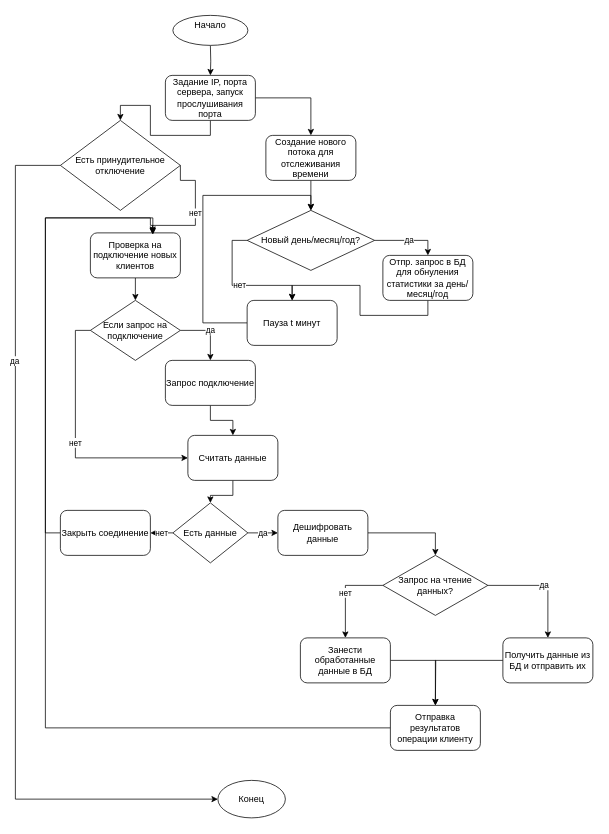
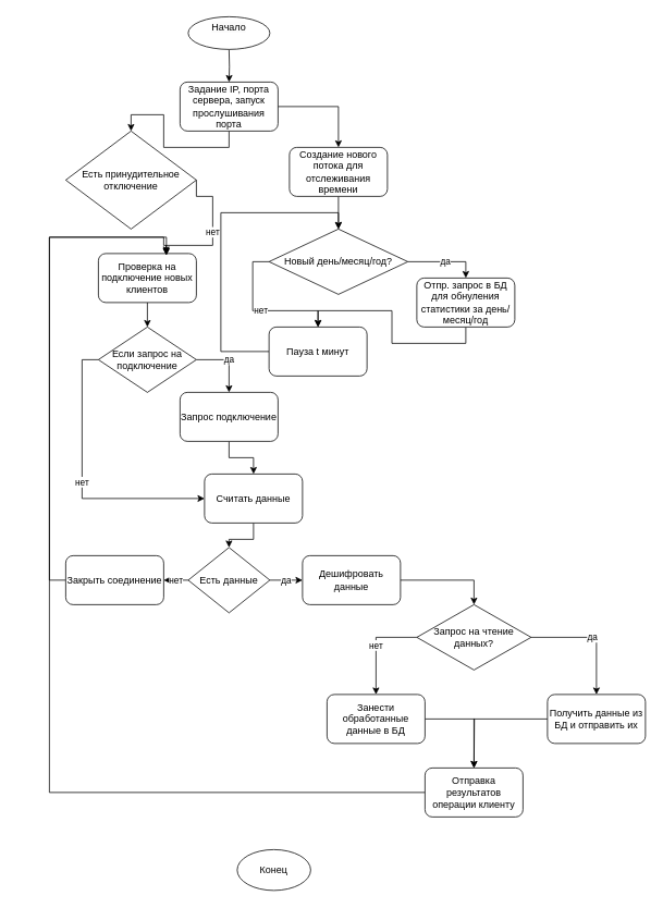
- <mxCell id="15" style="edgeStyle=orthogonalEdgeStyle;rounded=0;orthogonalLoop=1;jettySize=auto;html=1;exitX=0;exitY=0.5;exitDx=0;exitDy=0;" edge="1" parent="1" source="17" target="45"><mxGeometry relative="1" as="geometry"><Array as="points"><mxPoint x="20" y="220" /><mxPoint x="20" y="1065" /></Array></mxGeometry></mxCell>
- <mxCell id="16" value="да" style="edgeLabel;html=1;align=center;verticalAlign=middle;resizable=0;points=[];" vertex="1" connectable="0" parent="15"><mxGeometry x="-0.456" y="-2" relative="1" as="geometry"><mxPoint as="offset" /></mxGeometry></mxCell>
